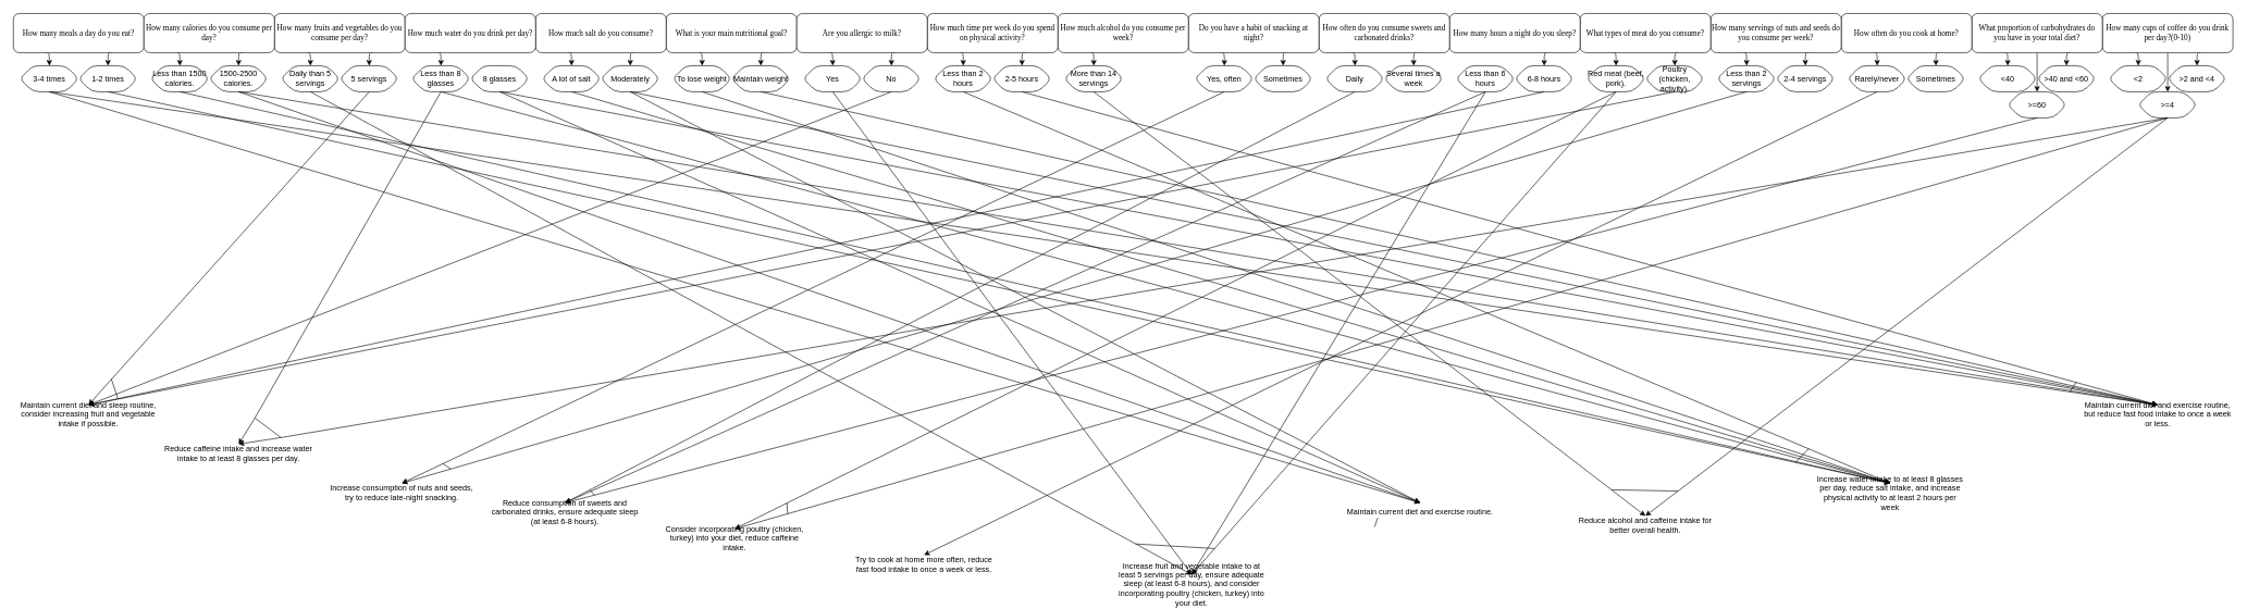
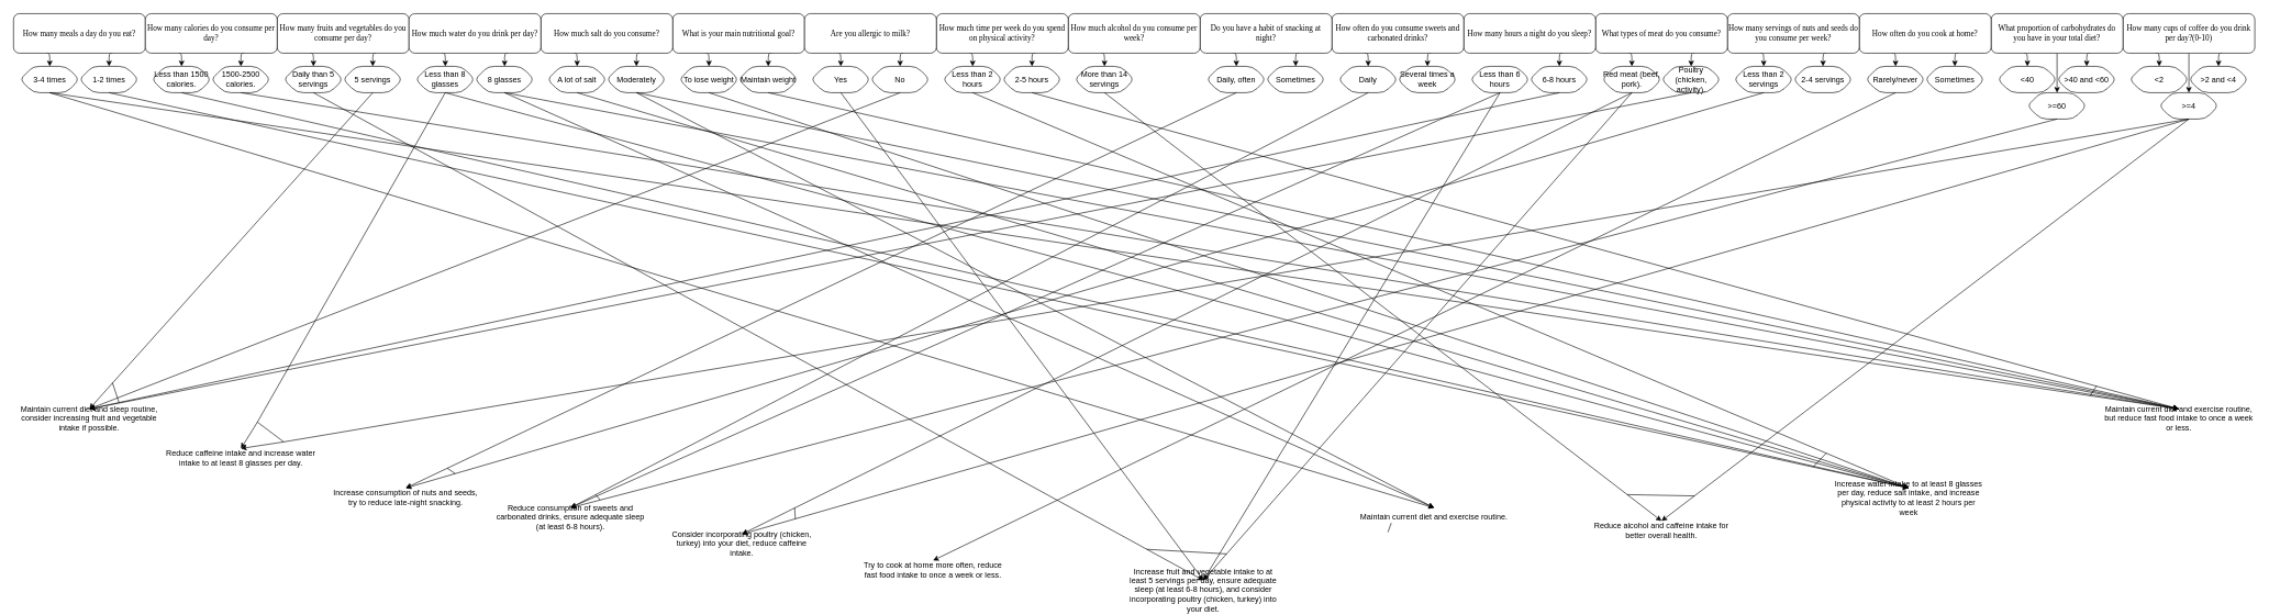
+ <mxCell id="18" style="edgeStyle=orthogonalEdgeStyle;rounded=1;orthogonalLoop=1;jettySize=auto;html=1;exitX=0.75;exitY=1;exitDx=0;exitDy=0;entryX=0.5;entryY=0;entryDx=0;entryDy=0;labelBackgroundColor=none;fontColor=default;" edge="1" parent="1" source="19" target="59"><mxGeometry relative="1" as="geometry" /></mxCell>
- <mxCell id="82" value="Yes, often" style="shape=hexagon;perimeter=hexagonPerimeter2;whiteSpace=wrap;html=1;fixedSize=1;rounded=1;labelBackgroundColor=none;" vertex="1" parent="1"><mxGeometry x="1830" y="100" width="90" height="40" as="geometry" /></mxCell>
+ <mxCell id="82" value="Daily, often" style="shape=hexagon;perimeter=hexagonPerimeter2;whiteSpace=wrap;html=1;fixedSize=1;rounded=1;labelBackgroundColor=none;" vertex="1" parent="1"><mxGeometry x="1830" y="100" width="90" height="40" as="geometry" /></mxCell>
- <mxCell id="124" value="" style="endArrow=classic;html=1;rounded=1;exitX=0.5;exitY=1;exitDx=0;exitDy=0;entryX=0.5;entryY=0;entryDx=0;entryDy=0;labelBackgroundColor=none;fontColor=default;" edge="1" parent="1" source="56" target="90"><mxGeometry width="50" height="50" relative="1" as="geometry"><mxPoint x="300" y="310" as="sourcePoint" /><mxPoint x="350" y="260" as="targetPoint" /></mxGeometry></mxCell>
